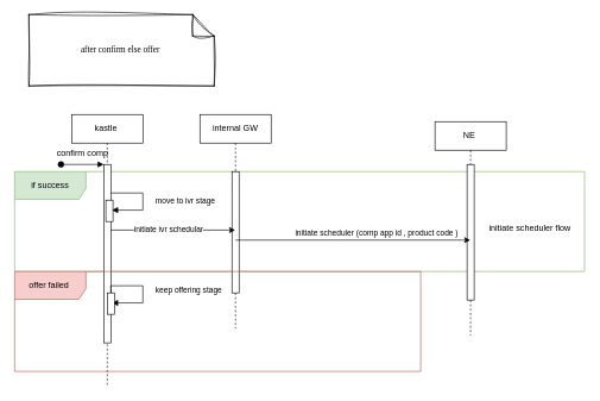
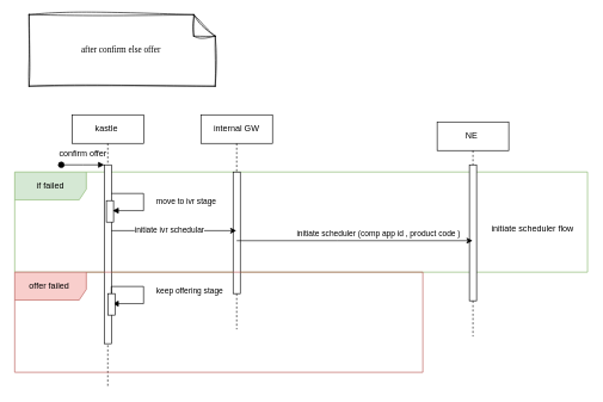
- <mxCell id="20" value="confirm comp" style="text;html=1;align=center;verticalAlign=middle;resizable=0;points=[];autosize=1;strokeColor=none;fillColor=none;" parent="1" vertex="1"><mxGeometry x="70" y="200" width="90" height="30" as="geometry" /></mxCell>
+ <mxCell id="20" value="confirm offer" style="text;html=1;align=center;verticalAlign=middle;resizable=0;points=[];autosize=1;strokeColor=none;fillColor=none;" parent="1" vertex="1"><mxGeometry x="70" y="200" width="90" height="30" as="geometry" /></mxCell>
- <mxCell id="3" value="if success" style="shape=umlFrame;whiteSpace=wrap;html=1;width=100;height=39;fillColor=#d5e8d4;strokeColor=#82b366;" parent="1" vertex="1"><mxGeometry y="240" width="800" height="140" as="geometry" x="20" /></mxCell>
+ <mxCell id="3" value="if failed" style="shape=umlFrame;whiteSpace=wrap;html=1;width=100;height=39;fillColor=#d5e8d4;strokeColor=#82b366;" parent="1" vertex="1"><mxGeometry y="240" width="800" height="140" as="geometry" x="20" /></mxCell>
